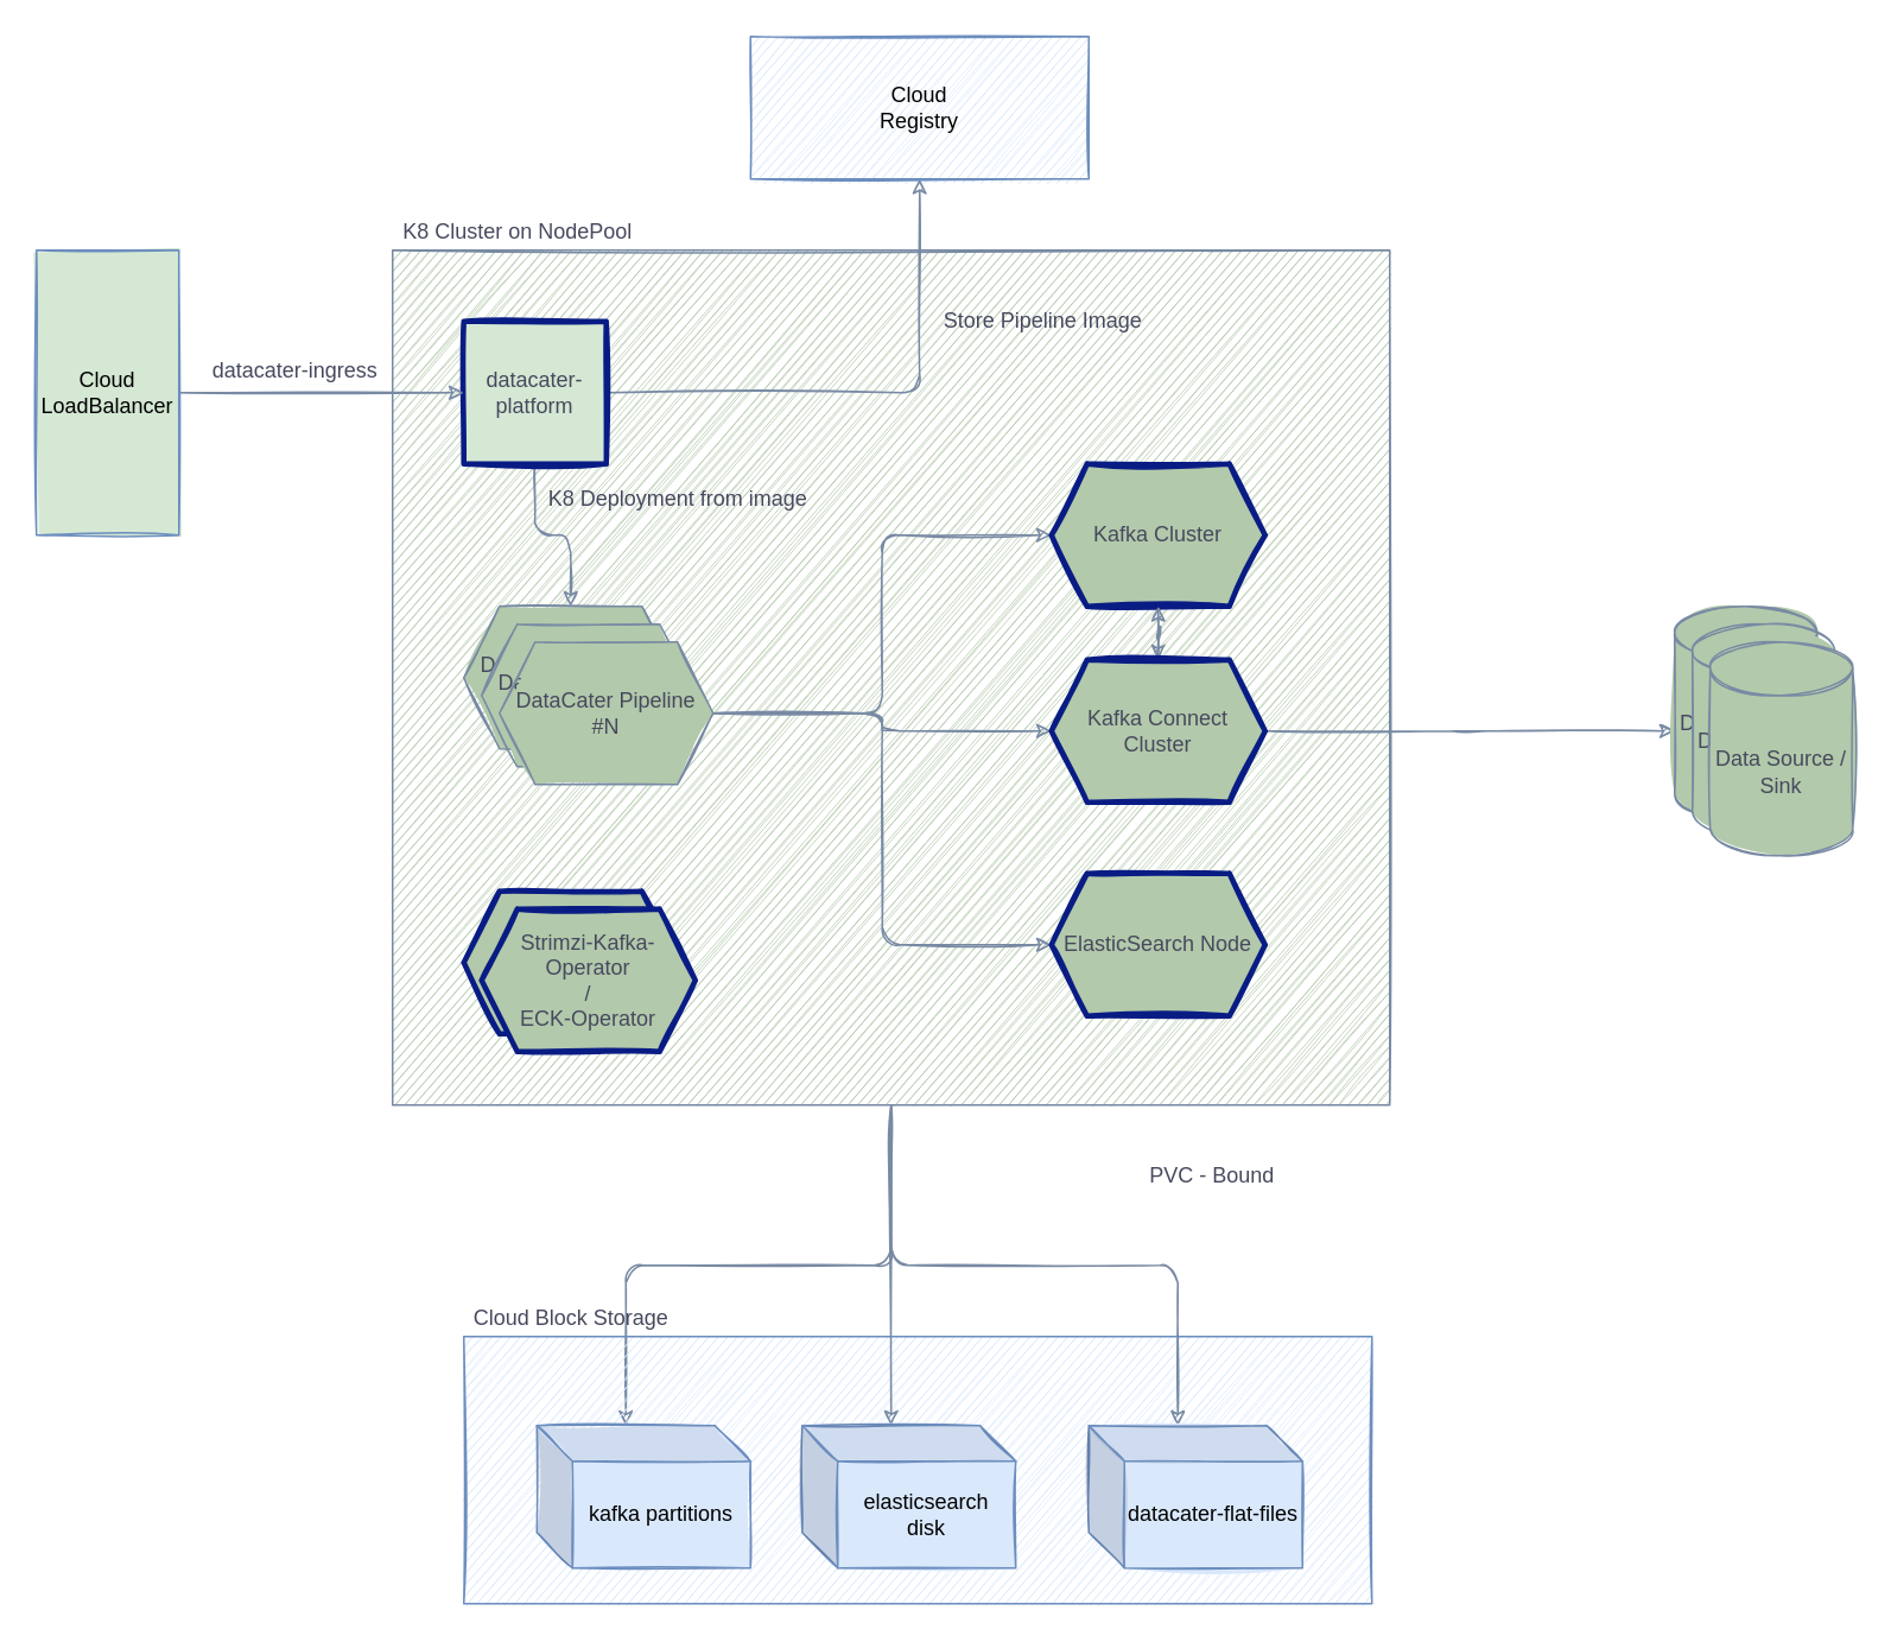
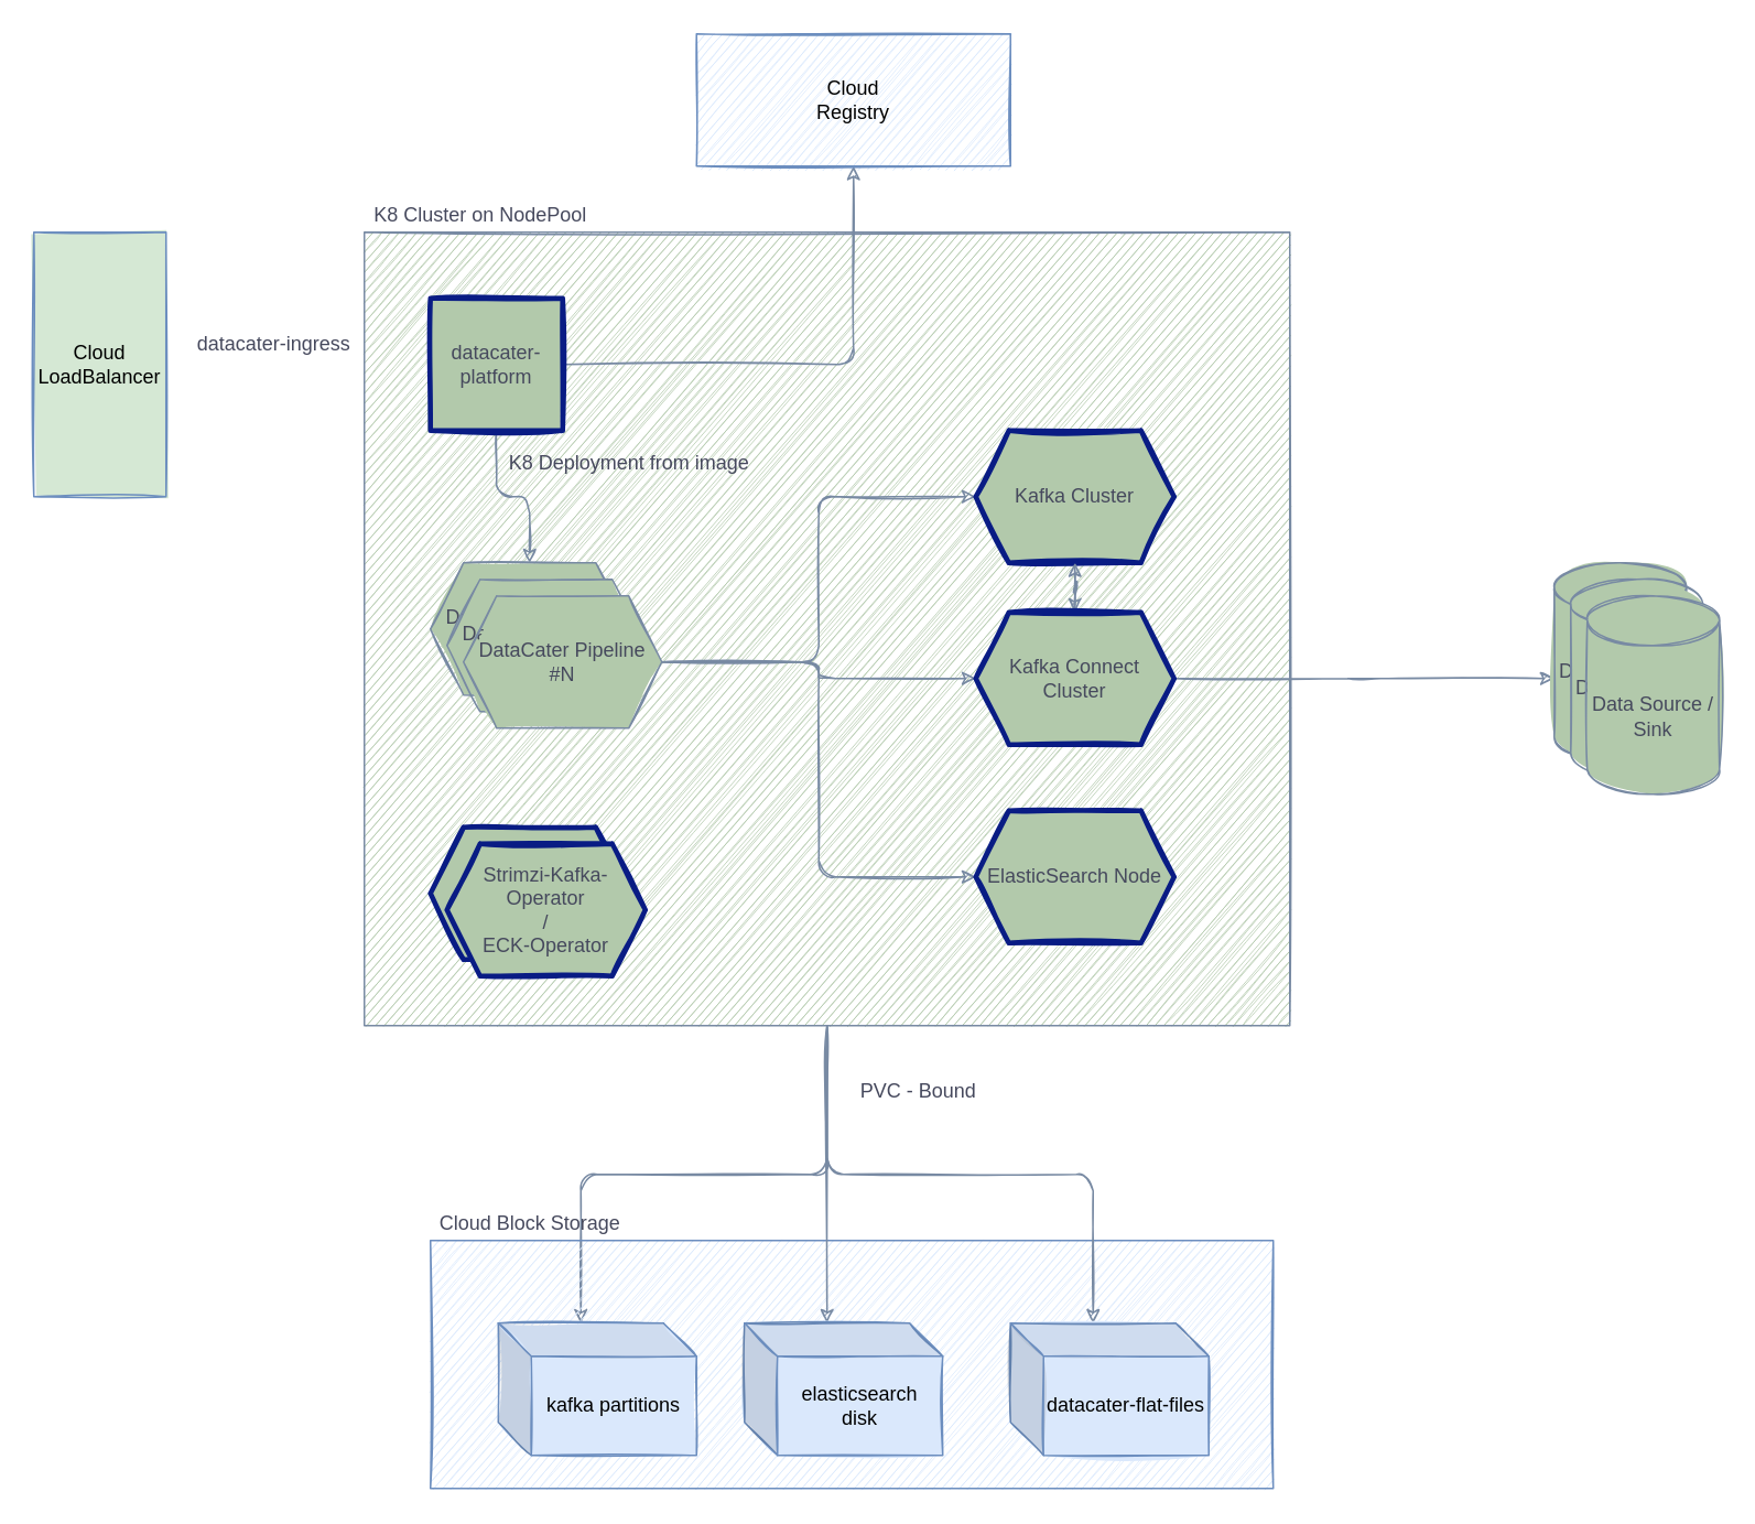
- <mxCell id="27" value="Store Pipeline Image" style="text;html=1;align=center;verticalAlign=middle;resizable=0;points=[];autosize=1;strokeColor=none;fillColor=none;fontColor=#46495D;" parent="1" vertex="1"><mxGeometry x="520" y="170" width="130" height="20" as="geometry" /></mxCell>
- <mxCell id="11" style="edgeStyle=orthogonalEdgeStyle;curved=0;rounded=1;sketch=1;orthogonalLoop=1;jettySize=auto;html=1;entryX=0;entryY=0.5;entryDx=0;entryDy=0;fontColor=#46495D;strokeColor=#788AA3;fillColor=#B2C9AB;" parent="1" source="12" target="9" edge="1"><mxGeometry relative="1" as="geometry" /></mxCell>
- <mxCell id="9" value="datacater-platform" style="whiteSpace=wrap;html=1;aspect=fixed;rounded=0;sketch=1;fillStyle=solid;fontColor=#46495D;strokeColor=#091C84;fillColor=#d5e8d4;strokeWidth=3;" parent="1" vertex="1"><mxGeometry x="260" y="180" width="80" height="80" as="geometry" /></mxCell>
+ <mxCell id="9" value="datacater-platform" style="whiteSpace=wrap;html=1;aspect=fixed;rounded=0;sketch=1;fillStyle=solid;fontColor=#46495D;strokeColor=#091C84;fillColor=#B2C9AB;strokeWidth=3;" parent="1" vertex="1"><mxGeometry x="260" y="180" width="80" height="80" as="geometry" /></mxCell>
- <mxCell id="18" value="&lt;div&gt;PVC - Bound&lt;/div&gt;" style="text;html=1;align=center;verticalAlign=middle;resizable=0;points=[];autosize=1;strokeColor=none;fillColor=none;fontColor=#46495D;" parent="1" vertex="1"><mxGeometry x="635" y="650" width="90" height="20" as="geometry" /></mxCell>
+ <mxCell id="18" value="&lt;div&gt;PVC - Bound&lt;/div&gt;" style="text;html=1;align=center;verticalAlign=middle;resizable=0;points=[];autosize=1;strokeColor=none;fillColor=none;fontColor=#46495D;" parent="1" vertex="1"><mxGeometry x="510" y="650" width="90" height="20" as="geometry" /></mxCell>
